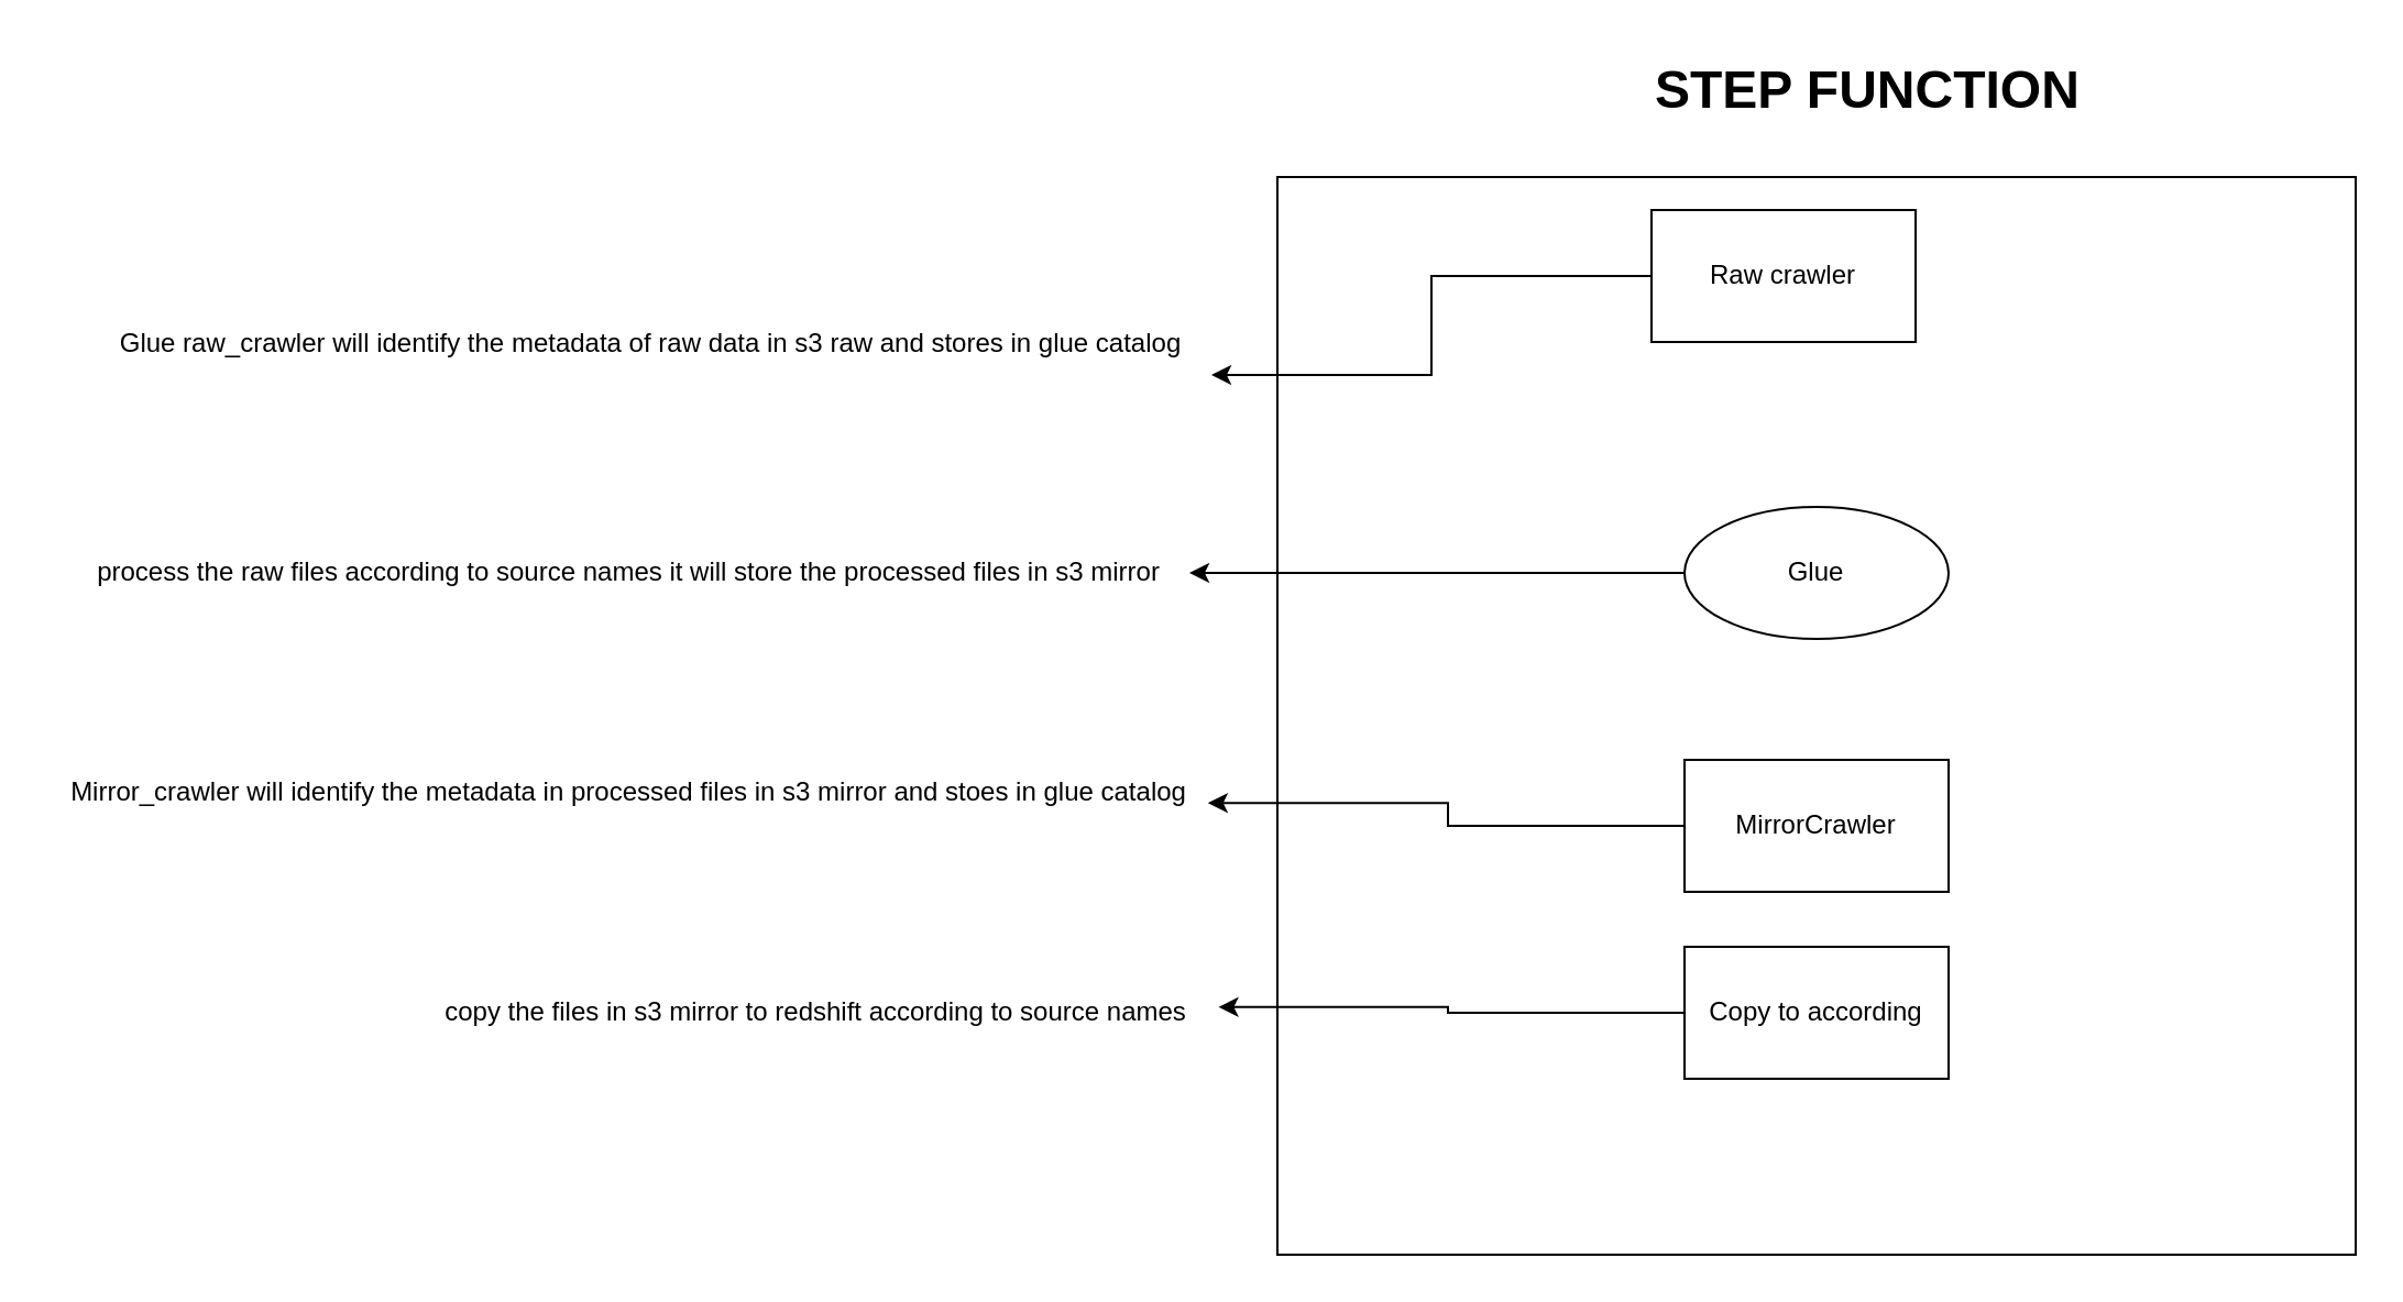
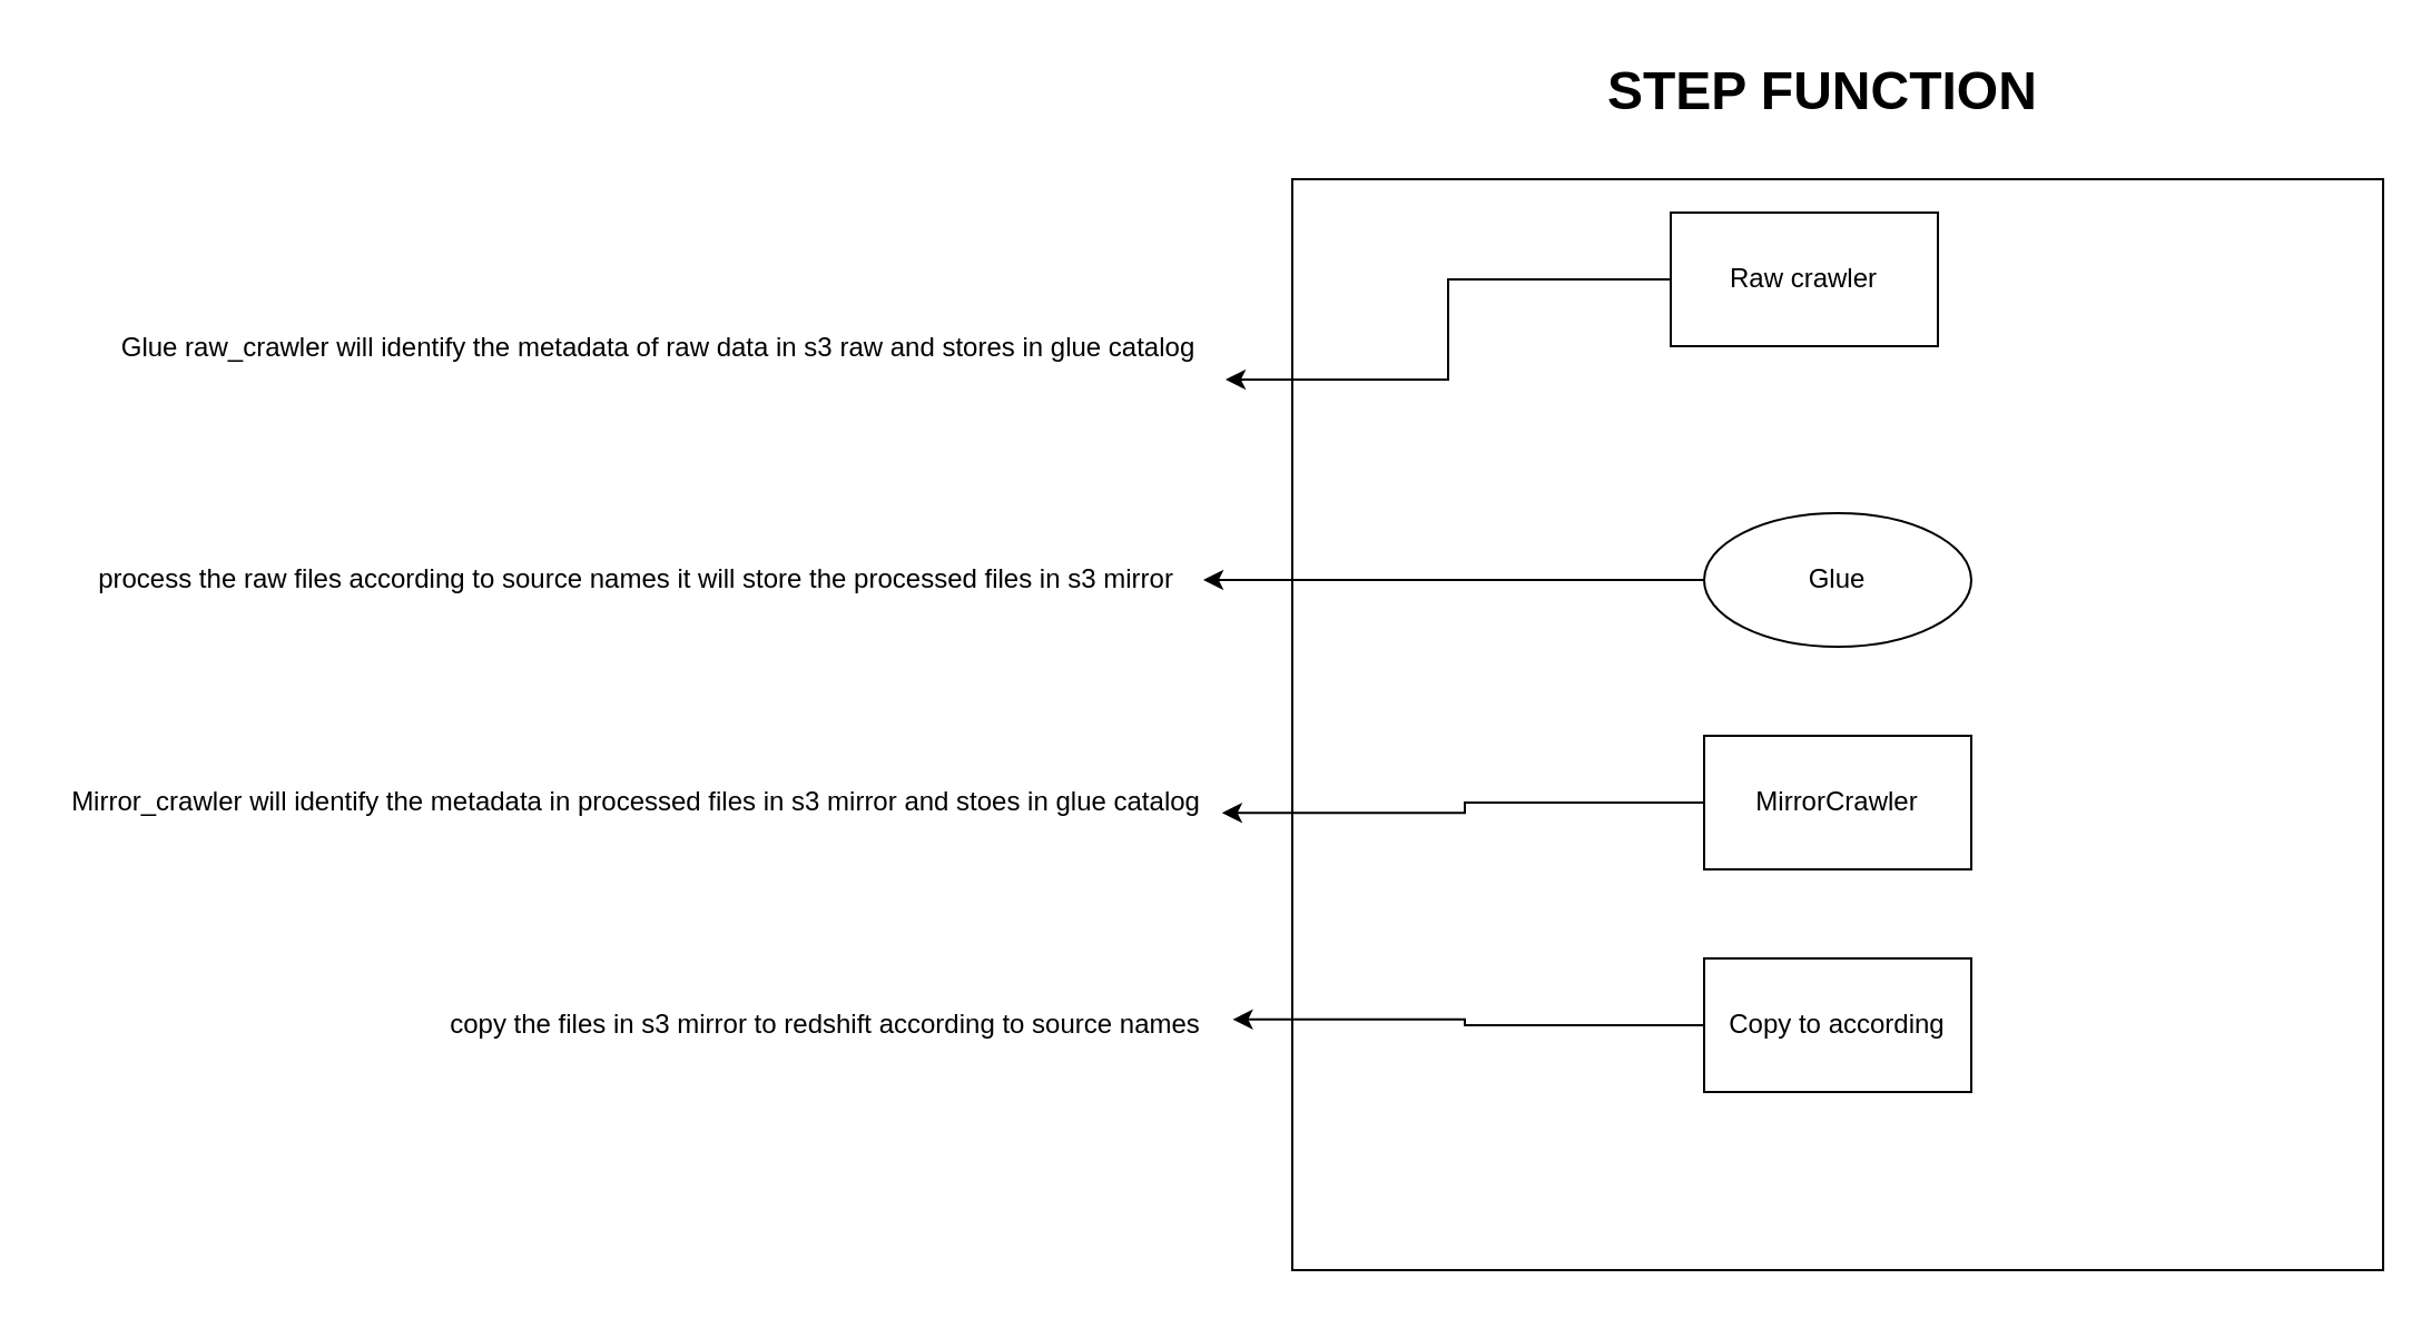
- <mxCell id="15" value="&lt;h1 style=&quot;margin-top: 0px;&quot;&gt;STEP FUNCTION&lt;/h1&gt;" style="text;html=1;whiteSpace=wrap;overflow=hidden;rounded=0;" vertex="1" parent="1"><mxGeometry x="750" y="20" width="240" height="50" as="geometry" /></mxCell>
+ <mxCell id="15" value="&lt;h1 style=&quot;margin-top: 0px;&quot;&gt;STEP FUNCTION&lt;/h1&gt;" style="text;html=1;whiteSpace=wrap;overflow=hidden;rounded=0;" vertex="1" parent="1"><mxGeometry x="720" y="20" width="240" height="50" as="geometry" /></mxCell>
- <mxCell id="8" value="MirrorCrawler" style="rounded=0;whiteSpace=wrap;html=1;" vertex="1" parent="1"><mxGeometry x="765" y="345" width="120" height="60" as="geometry" /></mxCell>
+ <mxCell id="8" value="MirrorCrawler" style="rounded=0;whiteSpace=wrap;html=1;" vertex="1" parent="1"><mxGeometry x="765" y="330" width="120" height="60" as="geometry" /></mxCell>
